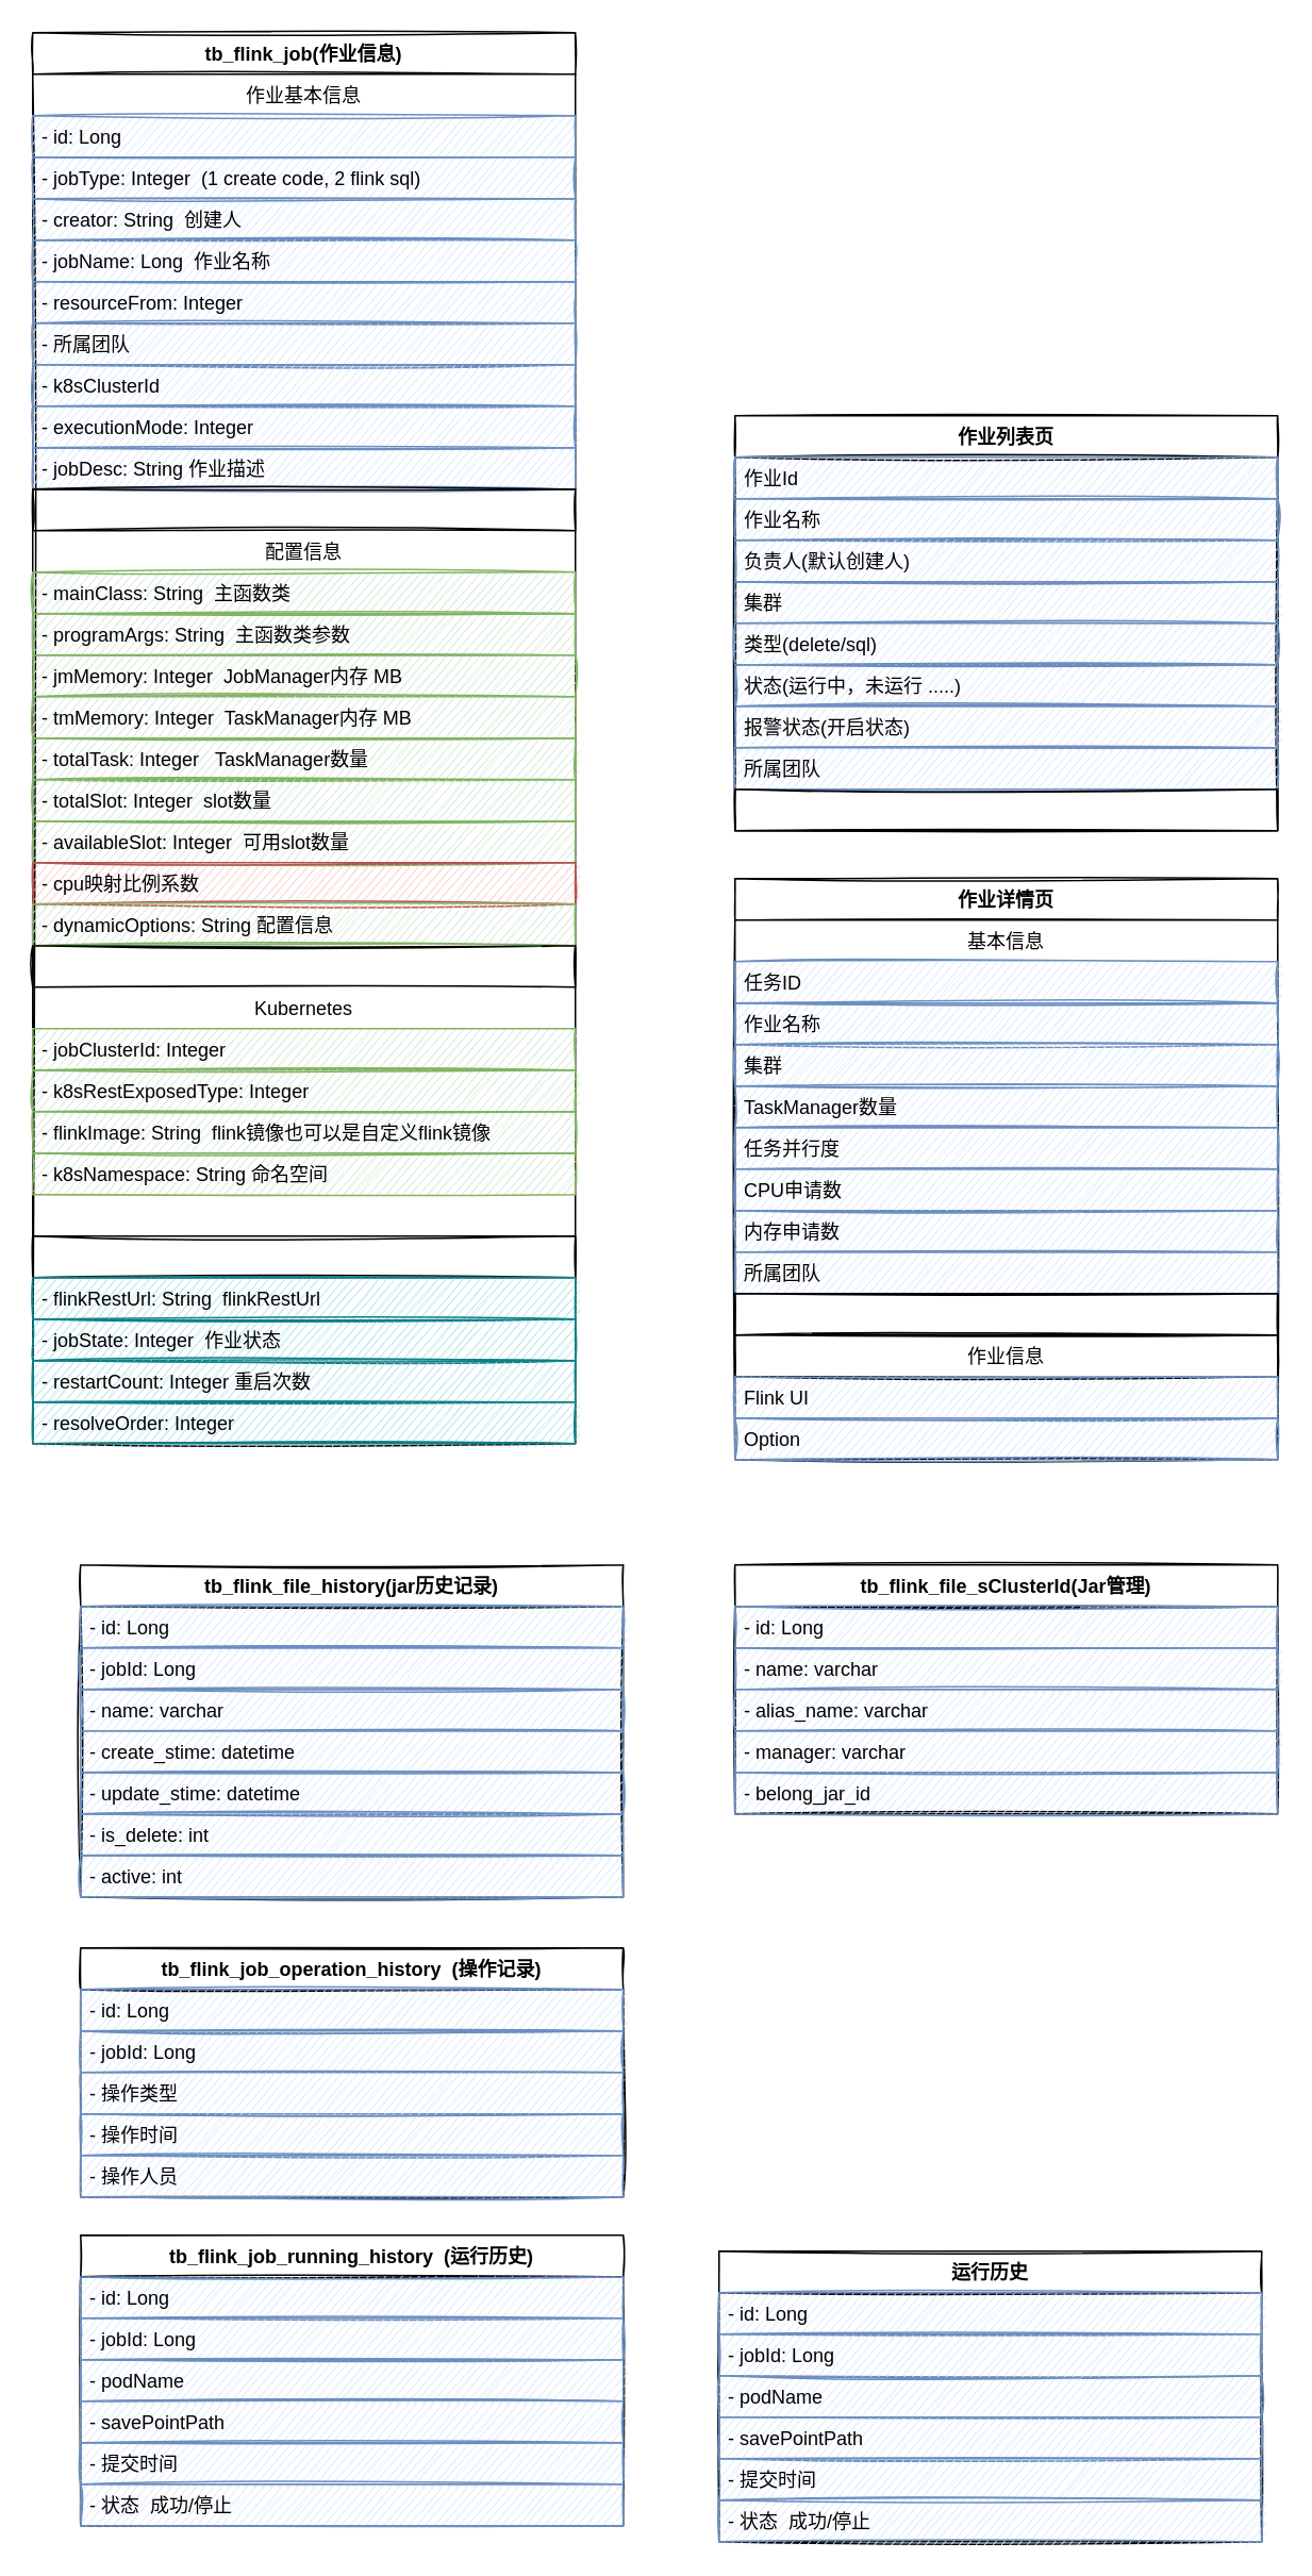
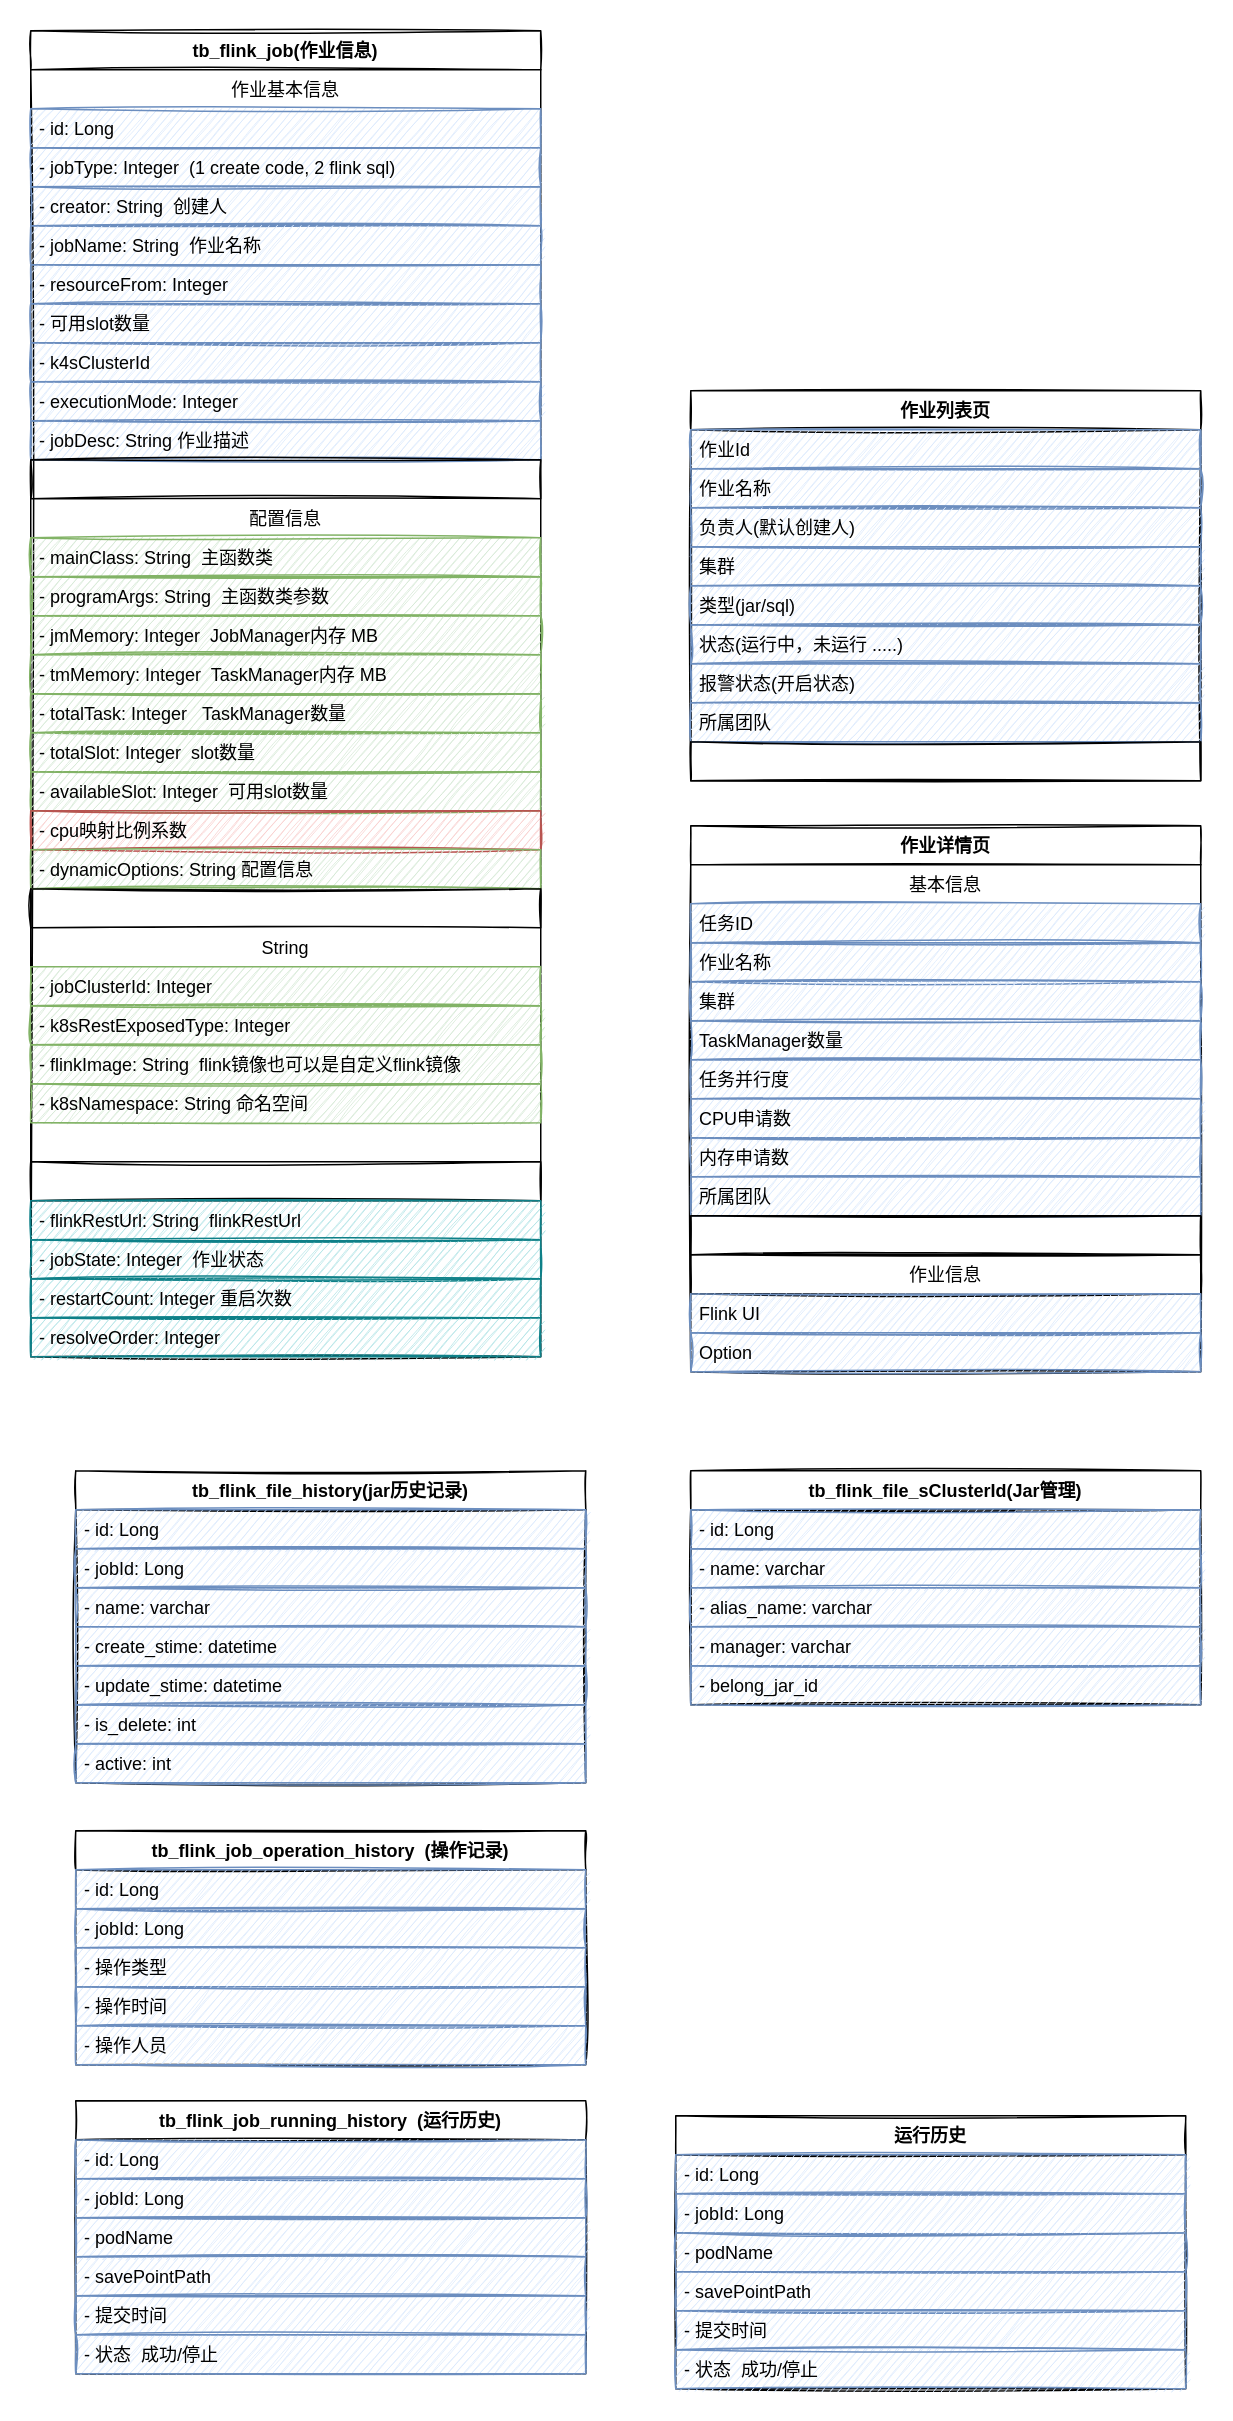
- <mxCell id="7" value="- jobName: Long  作业名称" style="text;strokeColor=#6c8ebf;fillColor=#dae8fc;align=left;verticalAlign=top;spacingLeft=4;spacingRight=4;overflow=hidden;rotatable=0;points=[[0,0.5],[1,0.5]];portConstraint=eastwest;sketch=1;" parent="2" vertex="1"><mxGeometry y="130" width="340" height="26" as="geometry" /></mxCell>
+ <mxCell id="7" value="- jobName: String  作业名称" style="text;strokeColor=#6c8ebf;fillColor=#dae8fc;align=left;verticalAlign=top;spacingLeft=4;spacingRight=4;overflow=hidden;rotatable=0;points=[[0,0.5],[1,0.5]];portConstraint=eastwest;sketch=1;" parent="2" vertex="1"><mxGeometry y="130" width="340" height="26" as="geometry" /></mxCell>
- <mxCell id="9" value="- 所属团队" style="text;strokeColor=#6c8ebf;fillColor=#dae8fc;align=left;verticalAlign=top;spacingLeft=4;spacingRight=4;overflow=hidden;rotatable=0;points=[[0,0.5],[1,0.5]];portConstraint=eastwest;sketch=1;" parent="2" vertex="1"><mxGeometry y="182" width="340" height="26" as="geometry" /></mxCell>
+ <mxCell id="9" value="- 可用slot数量" style="text;strokeColor=#6c8ebf;fillColor=#dae8fc;align=left;verticalAlign=top;spacingLeft=4;spacingRight=4;overflow=hidden;rotatable=0;points=[[0,0.5],[1,0.5]];portConstraint=eastwest;sketch=1;" parent="2" vertex="1"><mxGeometry y="182" width="340" height="26" as="geometry" /></mxCell>
- <mxCell id="10" value="- k8sClusterId" style="text;strokeColor=#6c8ebf;fillColor=#dae8fc;align=left;verticalAlign=top;spacingLeft=4;spacingRight=4;overflow=hidden;rotatable=0;points=[[0,0.5],[1,0.5]];portConstraint=eastwest;sketch=1;" parent="2" vertex="1"><mxGeometry y="208" width="340" height="26" as="geometry" /></mxCell>
+ <mxCell id="10" value="- k4sClusterId" style="text;strokeColor=#6c8ebf;fillColor=#dae8fc;align=left;verticalAlign=top;spacingLeft=4;spacingRight=4;overflow=hidden;rotatable=0;points=[[0,0.5],[1,0.5]];portConstraint=eastwest;sketch=1;" parent="2" vertex="1"><mxGeometry y="208" width="340" height="26" as="geometry" /></mxCell>
- <mxCell id="41" value="类型(delete/sql)" style="text;strokeColor=#6c8ebf;fillColor=#dae8fc;align=left;verticalAlign=top;spacingLeft=4;spacingRight=4;overflow=hidden;rotatable=0;points=[[0,0.5],[1,0.5]];portConstraint=eastwest;sketch=1;" parent="36" vertex="1"><mxGeometry y="130" width="340" height="26" as="geometry" /></mxCell>
+ <mxCell id="41" value="类型(jar/sql)" style="text;strokeColor=#6c8ebf;fillColor=#dae8fc;align=left;verticalAlign=top;spacingLeft=4;spacingRight=4;overflow=hidden;rotatable=0;points=[[0,0.5],[1,0.5]];portConstraint=eastwest;sketch=1;" parent="36" vertex="1"><mxGeometry y="130" width="340" height="26" as="geometry" /></mxCell>
- <mxCell id="25" value="Kubernetes" style="text;strokeColor=none;fillColor=none;align=center;verticalAlign=top;spacingLeft=4;spacingRight=4;overflow=hidden;rotatable=0;points=[[0,0.5],[1,0.5]];portConstraint=eastwest;sketch=1;" parent="2" vertex="1"><mxGeometry y="598" width="340" height="26" as="geometry" /></mxCell>
+ <mxCell id="25" value="String" style="text;strokeColor=none;fillColor=none;align=center;verticalAlign=top;spacingLeft=4;spacingRight=4;overflow=hidden;rotatable=0;points=[[0,0.5],[1,0.5]];portConstraint=eastwest;sketch=1;" parent="2" vertex="1"><mxGeometry y="598" width="340" height="26" as="geometry" /></mxCell>
